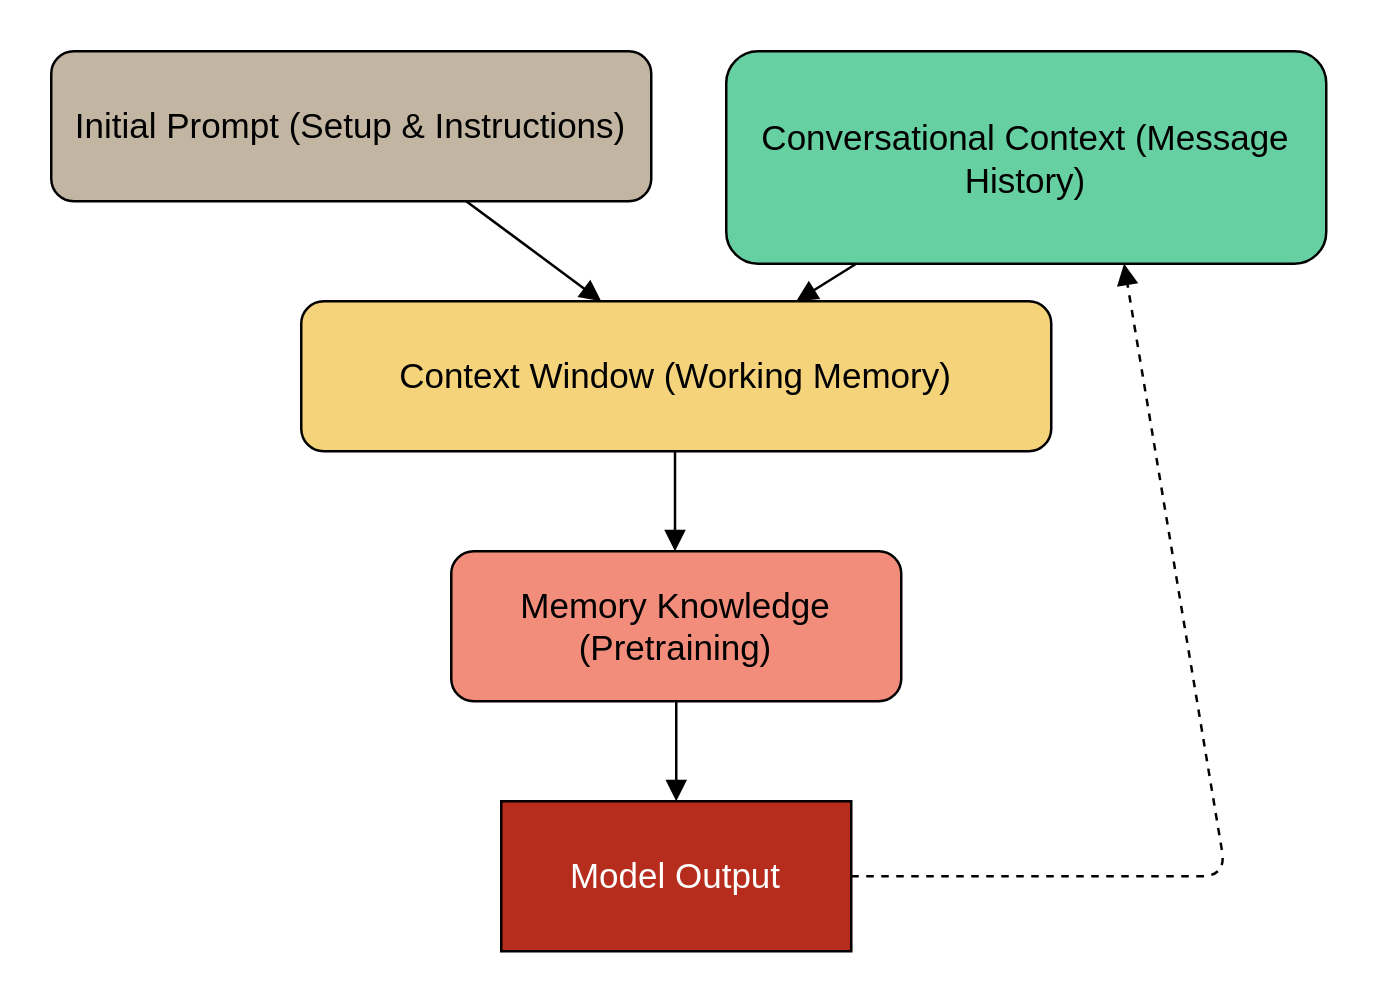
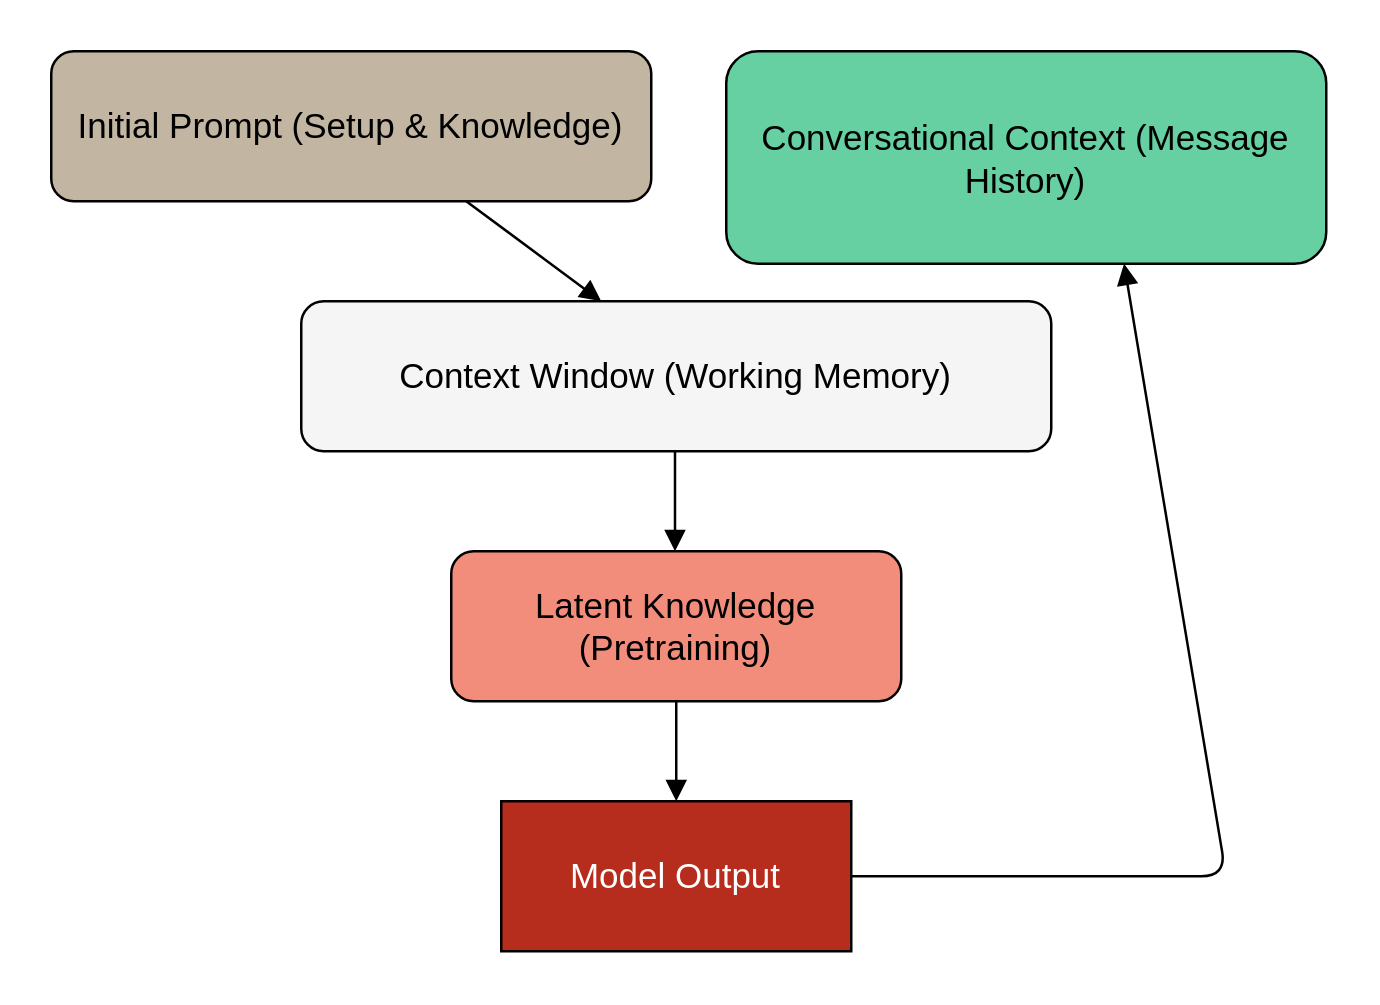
- <mxCell id="3" value="&lt;span&gt;Initial Prompt (Setup &amp;amp; Instructions)&lt;/span&gt;" style="rounded=1;whiteSpace=wrap;html=1;fillColor=#C2B6A3;strokeColor=#000000;fontSize=14;fontColor=#000000;" parent="1" vertex="1"><mxGeometry x="20" y="20" width="240" height="60" as="geometry" /></mxCell>
+ <mxCell id="3" value="&lt;span&gt;Initial Prompt (Setup &amp;amp; Knowledge)&lt;/span&gt;" style="rounded=1;whiteSpace=wrap;html=1;fillColor=#C2B6A3;strokeColor=#000000;fontSize=14;fontColor=#000000;" parent="1" vertex="1"><mxGeometry x="20" y="20" width="240" height="60" as="geometry" /></mxCell>
- <mxCell id="8" style="endArrow=block;html=1;strokeColor=#000000;" parent="1" source="4" target="5" edge="1"><mxGeometry relative="1" as="geometry" /></mxCell>
- <mxCell id="5" value="Context Window (Working Memory)" style="rounded=1;whiteSpace=wrap;html=1;fillColor=#F5D37A;strokeColor=#000000;fontSize=14;fontColor=#000000;" parent="1" vertex="1"><mxGeometry x="120" y="120" width="300" height="60" as="geometry" /></mxCell>
+ <mxCell id="5" value="Context Window (Working Memory)" style="rounded=1;whiteSpace=wrap;html=1;fillColor=#f5f5f5;strokeColor=#000000;fontSize=14;fontColor=#000000;" parent="1" vertex="1"><mxGeometry x="120" y="120" width="300" height="60" as="geometry" /></mxCell>
- <mxCell id="2" value="Memory Knowledge (Pretraining)" style="rounded=1;whiteSpace=wrap;html=1;fillColor=#F28C7B;strokeColor=#000000;fontSize=14;fontColor=#000000;" parent="1" vertex="1"><mxGeometry x="180" y="220" width="180" height="60" as="geometry" /></mxCell>
+ <mxCell id="2" value="Latent Knowledge (Pretraining)" style="rounded=1;whiteSpace=wrap;html=1;fillColor=#F28C7B;strokeColor=#000000;fontSize=14;fontColor=#000000;" parent="1" vertex="1"><mxGeometry x="180" y="220" width="180" height="60" as="geometry" /></mxCell>
- <mxCell id="7" style="endArrow=block;html=1;strokeColor=#000000;exitX=1;exitY=0.5;exitDx=0;exitDy=0;entryX=0.663;entryY=1;entryDx=0;entryDy=0;entryPerimeter=0;dashed=1;" parent="1" source="6" target="4" edge="1"><mxGeometry relative="1" as="geometry"><mxPoint x="490" y="90" as="targetPoint" /><Array as="points"><mxPoint x="490" y="350" /></Array></mxGeometry></mxCell>
+ <mxCell id="7" style="endArrow=block;html=1;strokeColor=#000000;exitX=1;exitY=0.5;exitDx=0;exitDy=0;entryX=0.663;entryY=1;entryDx=0;entryDy=0;entryPerimeter=0;" parent="1" source="6" target="4" edge="1"><mxGeometry relative="1" as="geometry"><mxPoint x="490" y="90" as="targetPoint" /><Array as="points"><mxPoint x="490" y="350" /></Array></mxGeometry></mxCell>
